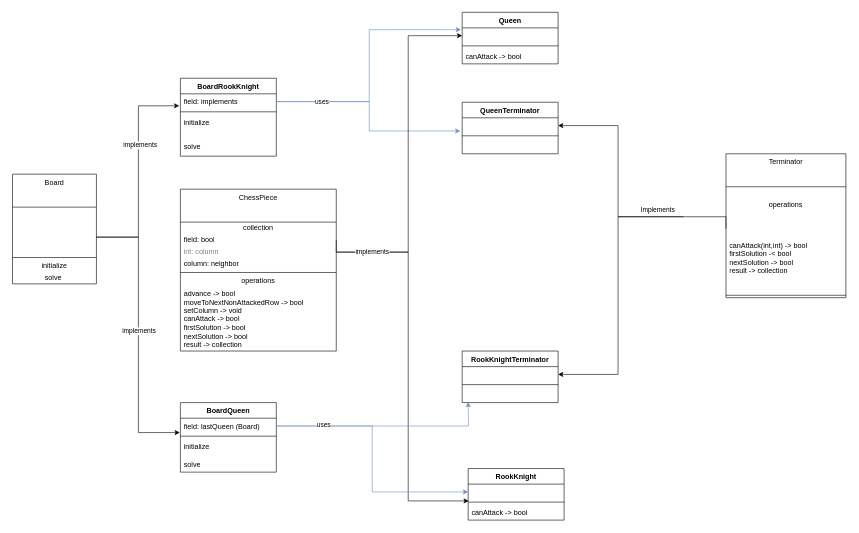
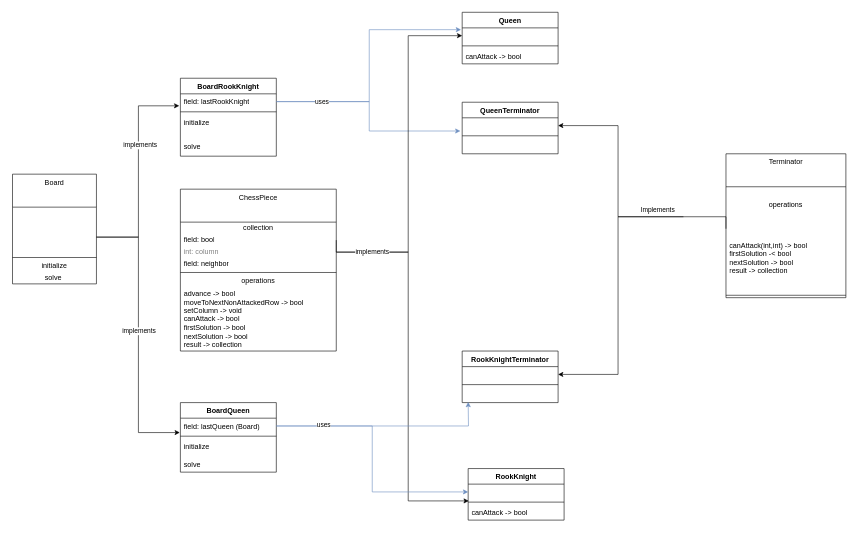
- <mxCell id="11" value="field: implements" style="text;strokeColor=none;fillColor=none;align=left;verticalAlign=top;spacingLeft=4;spacingRight=4;overflow=hidden;rotatable=0;points=[[0,0.5],[1,0.5]];portConstraint=eastwest;whiteSpace=wrap;html=1;" vertex="1" parent="10"><mxGeometry y="26" width="160" height="26" as="geometry" /></mxCell>
+ <mxCell id="11" value="field: lastRookKnight" style="text;strokeColor=none;fillColor=none;align=left;verticalAlign=top;spacingLeft=4;spacingRight=4;overflow=hidden;rotatable=0;points=[[0,0.5],[1,0.5]];portConstraint=eastwest;whiteSpace=wrap;html=1;" vertex="1" parent="10"><mxGeometry y="26" width="160" height="26" as="geometry" /></mxCell>
- <mxCell id="44" value="column: neighbor" style="text;html=1;strokeColor=none;fillColor=none;align=left;verticalAlign=middle;spacingLeft=4;spacingRight=4;overflow=hidden;rotatable=0;points=[[0,0.5],[1,0.5]];portConstraint=eastwest;whiteSpace=wrap;" vertex="1" parent="40"><mxGeometry y="115" width="260" height="20" as="geometry" /></mxCell>
+ <mxCell id="44" value="field: neighbor" style="text;html=1;strokeColor=none;fillColor=none;align=left;verticalAlign=middle;spacingLeft=4;spacingRight=4;overflow=hidden;rotatable=0;points=[[0,0.5],[1,0.5]];portConstraint=eastwest;whiteSpace=wrap;" vertex="1" parent="40"><mxGeometry y="115" width="260" height="20" as="geometry" /></mxCell>
